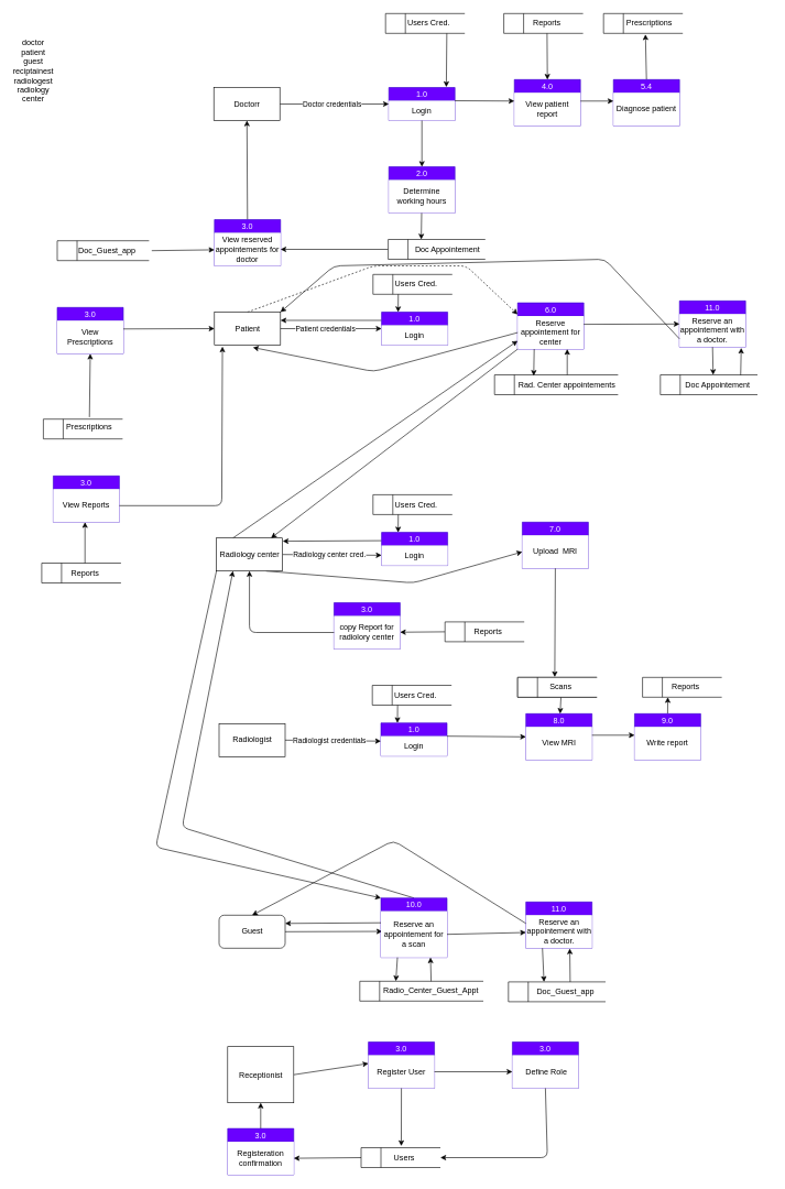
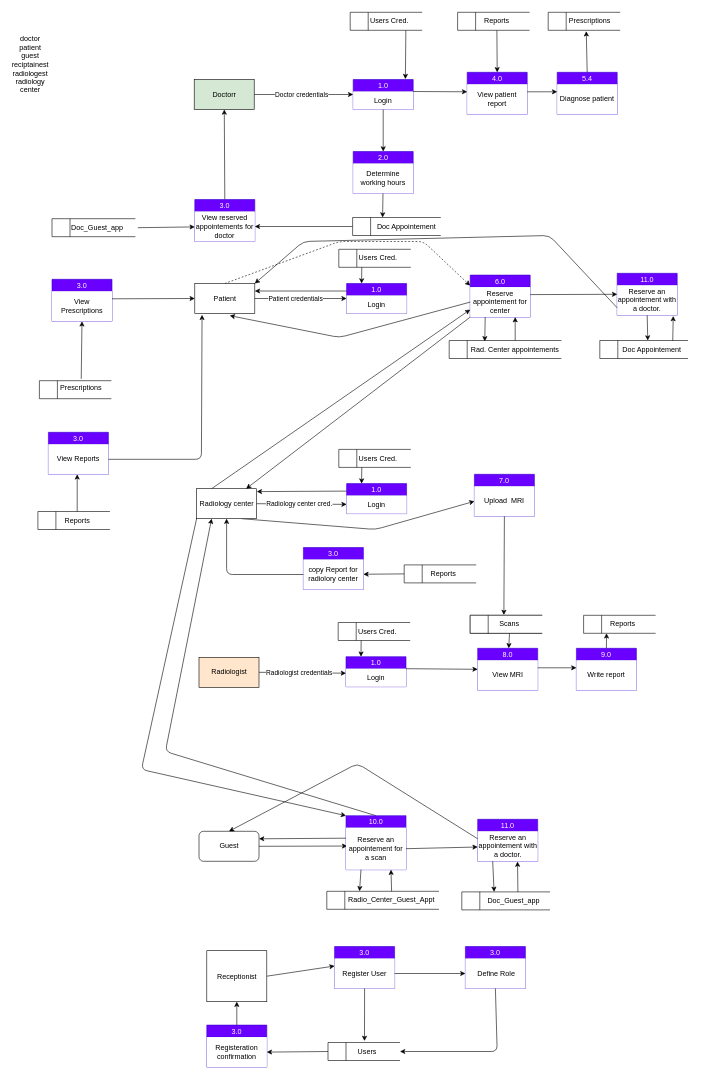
- <mxCell id="4" value="Doctorr" style="html=1;dashed=0;whitespace=wrap;" parent="1" vertex="1"><mxGeometry x="323" y="132" width="100" height="50" as="geometry" /></mxCell>
+ <mxCell id="4" value="Doctorr" style="html=1;dashed=0;whitespace=wrap;fillColor=#d5e8d4;" parent="1" vertex="1"><mxGeometry x="323" y="132" width="100" height="50" as="geometry" /></mxCell>
- <mxCell id="9" value="Radiologist" style="html=1;dashed=0;whitespace=wrap;" parent="1" vertex="1"><mxGeometry x="331" y="1095" width="100" height="50" as="geometry" /></mxCell>
+ <mxCell id="9" value="Radiologist" style="html=1;dashed=0;whitespace=wrap;fillColor=#ffe6cc;" parent="1" vertex="1"><mxGeometry x="331" y="1095" width="100" height="50" as="geometry" /></mxCell>
